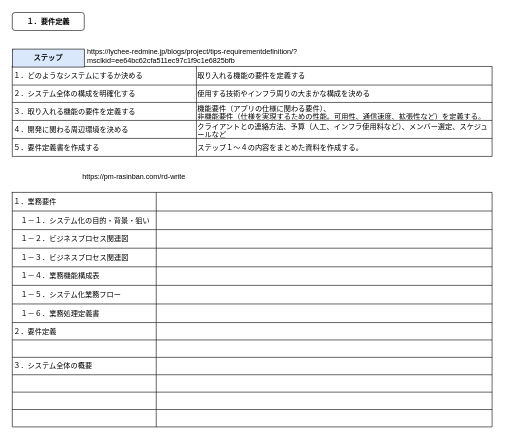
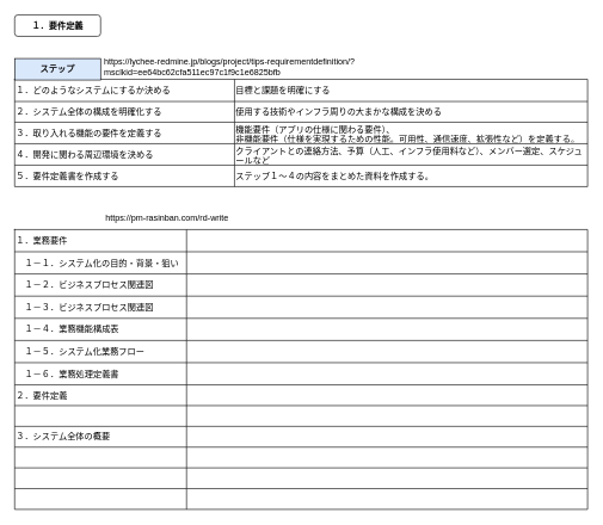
- <mxCell id="6" value="取り入れる機能の要件を定義する" style="shape=partialRectangle;html=1;whiteSpace=wrap;connectable=0;fillColor=none;top=0;left=0;bottom=0;right=0;overflow=hidden;pointerEvents=1;align=left;" vertex="1" parent="4"><mxGeometry x="307" width="493" height="31" as="geometry"><mxRectangle width="493" height="31" as="alternateBounds" /></mxGeometry></mxCell>
+ <mxCell id="6" value="目標と課題を明確にする" style="shape=partialRectangle;html=1;whiteSpace=wrap;connectable=0;fillColor=none;top=0;left=0;bottom=0;right=0;overflow=hidden;pointerEvents=1;align=left;" vertex="1" parent="4"><mxGeometry x="307" width="493" height="31" as="geometry"><mxRectangle width="493" height="31" as="alternateBounds" /></mxGeometry></mxCell>
- <mxCell id="61" value="https://pm-rasinban.com/rd-write" style="text;whiteSpace=wrap;html=1;" vertex="1" parent="1"><mxGeometry x="135" y="280" width="200" height="30" as="geometry" /></mxCell>
+ <mxCell id="61" value="https://pm-rasinban.com/rd-write" style="text;whiteSpace=wrap;html=1;" vertex="1" parent="1"><mxGeometry x="145" y="290" width="200" height="30" as="geometry" /></mxCell>
